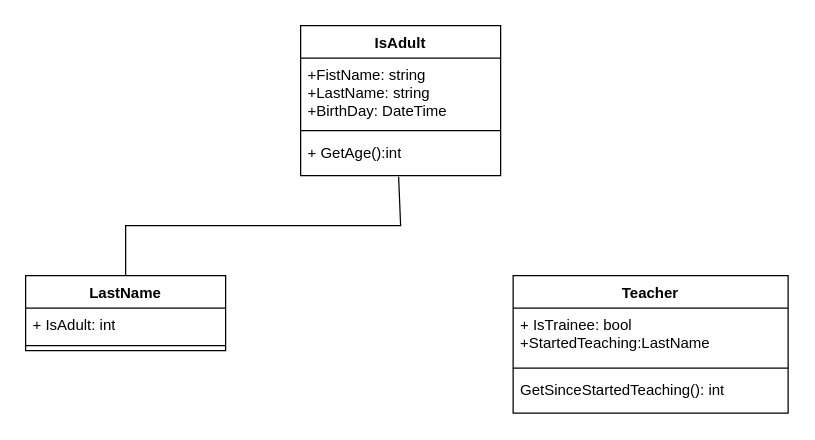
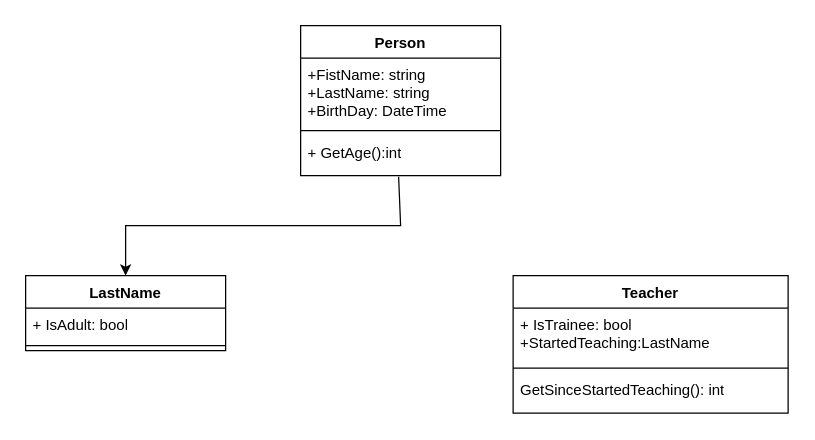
- <mxCell id="2" value="IsAdult" style="swimlane;fontStyle=1;align=center;verticalAlign=top;childLayout=stackLayout;horizontal=1;startSize=26;horizontalStack=0;resizeParent=1;resizeParentMax=0;resizeLast=0;collapsible=1;marginBottom=0;whiteSpace=wrap;html=1;" vertex="1" parent="1"><mxGeometry x="240" y="20" width="160" height="120" as="geometry" /></mxCell>
+ <mxCell id="2" value="Person" style="swimlane;fontStyle=1;align=center;verticalAlign=top;childLayout=stackLayout;horizontal=1;startSize=26;horizontalStack=0;resizeParent=1;resizeParentMax=0;resizeLast=0;collapsible=1;marginBottom=0;whiteSpace=wrap;html=1;" vertex="1" parent="1"><mxGeometry x="240" y="20" width="160" height="120" as="geometry" /></mxCell>
- <mxCell id="9" value="" style="endArrow=none;html=1;rounded=0;exitX=0.49;exitY=1.026;exitDx=0;exitDy=0;exitPerimeter=0;entryX=0.5;entryY=0;entryDx=0;entryDy=0;" edge="1" parent="1" source="5" target="6"><mxGeometry width="50" height="50" relative="1" as="geometry"><mxPoint x="420" y="330" as="sourcePoint" /><mxPoint x="470" y="280" as="targetPoint" /><Array as="points"><mxPoint x="320" y="180" /><mxPoint x="100" y="180" /></Array></mxGeometry></mxCell>
+ <mxCell id="9" value="" style="endArrow=classic;html=1;rounded=0;exitX=0.49;exitY=1.026;exitDx=0;exitDy=0;exitPerimeter=0;entryX=0.5;entryY=0;entryDx=0;entryDy=0;" edge="1" parent="1" source="5" target="6"><mxGeometry width="50" height="50" relative="1" as="geometry"><mxPoint x="420" y="330" as="sourcePoint" /><mxPoint x="470" y="280" as="targetPoint" /><Array as="points"><mxPoint x="320" y="180" /><mxPoint x="100" y="180" /></Array></mxGeometry></mxCell>
- <mxCell id="7" value="+ IsAdult: int" style="text;strokeColor=none;fillColor=none;align=left;verticalAlign=top;spacingLeft=4;spacingRight=4;overflow=hidden;rotatable=0;points=[[0,0.5],[1,0.5]];portConstraint=eastwest;whiteSpace=wrap;html=1;" vertex="1" parent="6"><mxGeometry y="26" width="160" height="26" as="geometry" /></mxCell>
+ <mxCell id="7" value="+ IsAdult: bool" style="text;strokeColor=none;fillColor=none;align=left;verticalAlign=top;spacingLeft=4;spacingRight=4;overflow=hidden;rotatable=0;points=[[0,0.5],[1,0.5]];portConstraint=eastwest;whiteSpace=wrap;html=1;" vertex="1" parent="6"><mxGeometry y="26" width="160" height="26" as="geometry" /></mxCell>
